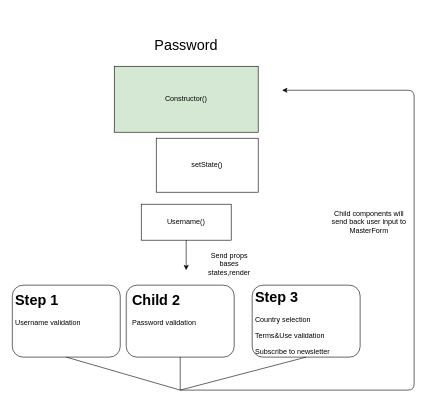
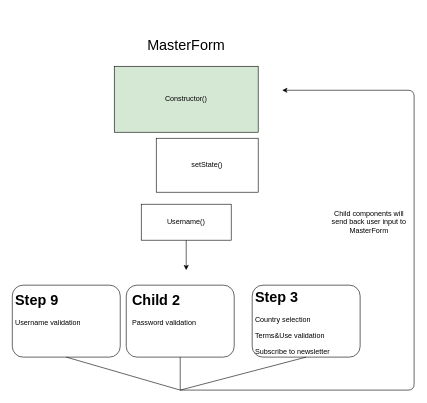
- <mxCell id="3" value="&lt;font style=&quot;font-size: 24px&quot;&gt;Password&lt;/font&gt;" style="text;html=1;strokeColor=none;fillColor=none;align=center;verticalAlign=middle;whiteSpace=wrap;rounded=0;" vertex="1" parent="1"><mxGeometry x="236.25" y="20" width="147.5" height="110" as="geometry" /></mxCell>
+ <mxCell id="3" value="&lt;font style=&quot;font-size: 24px&quot;&gt;MasterForm&lt;/font&gt;" style="text;html=1;strokeColor=none;fillColor=none;align=center;verticalAlign=middle;whiteSpace=wrap;rounded=0;" vertex="1" parent="1"><mxGeometry x="236.25" y="20" width="147.5" height="110" as="geometry" /></mxCell>
- <mxCell id="14" value="Send props bases states,render" style="text;html=1;strokeColor=none;fillColor=none;align=center;verticalAlign=middle;whiteSpace=wrap;rounded=0;" vertex="1" parent="1"><mxGeometry x="334" y="410" width="96" height="60" as="geometry" /></mxCell>
- <mxCell id="16" value="&lt;h1&gt;Step 1&lt;/h1&gt;&lt;p&gt;Username validation&lt;/p&gt;" style="text;html=1;strokeColor=none;fillColor=none;spacing=5;spacingTop=-20;whiteSpace=wrap;overflow=hidden;rounded=0;" vertex="1" parent="1"><mxGeometry x="20" y="480" width="190" height="120" as="geometry" /></mxCell>
+ <mxCell id="16" value="&lt;h1&gt;Step 9&lt;/h1&gt;&lt;p&gt;Username validation&lt;/p&gt;" style="text;html=1;strokeColor=none;fillColor=none;spacing=5;spacingTop=-20;whiteSpace=wrap;overflow=hidden;rounded=0;" vertex="1" parent="1"><mxGeometry x="20" y="480" width="190" height="120" as="geometry" /></mxCell>
